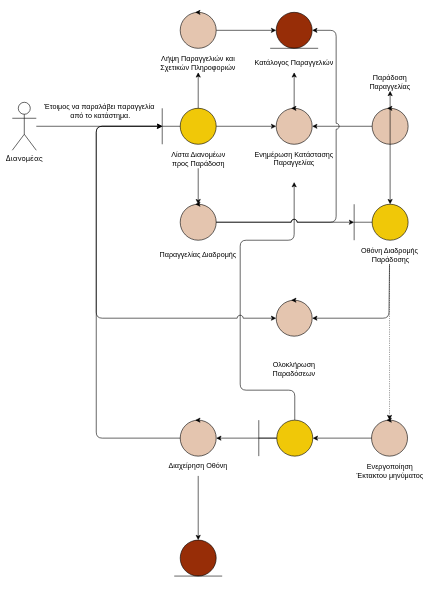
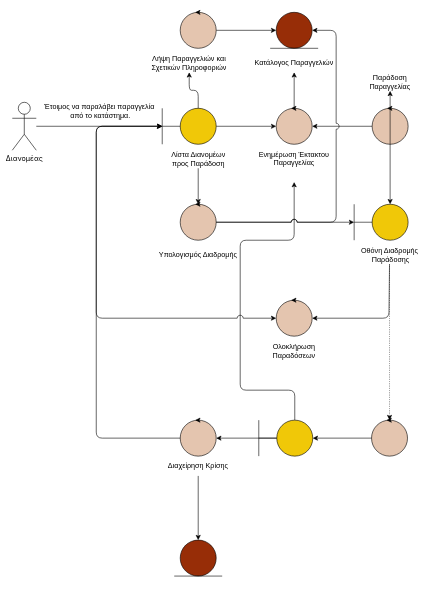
- <mxCell id="7" value="&lt;font face=&quot;helvetica&quot;&gt;Λήψη Παραγγελιών και Σχετικών Πληροφοριών&lt;/font&gt;" style="text;whiteSpace=wrap;html=1;align=center;verticalAlign=middle;" parent="1" vertex="1"><mxGeometry x="260" y="90" width="140" height="30" as="geometry" /></mxCell>
+ <mxCell id="7" value="&lt;font face=&quot;helvetica&quot;&gt;Λήψη Παραγγελιών και Σχετικών Πληροφοριών&lt;/font&gt;" style="text;whiteSpace=wrap;html=1;align=center;verticalAlign=middle;" parent="1" vertex="1"><mxGeometry x="245" y="90" width="140" height="30" as="geometry" /></mxCell>
- <mxCell id="16" value="&lt;span style=&quot;color: rgb(0 , 0 , 0) ; font-family: &amp;#34;helvetica&amp;#34; ; font-size: 12px ; font-style: normal ; font-weight: 400 ; letter-spacing: normal ; text-indent: 0px ; text-transform: none ; word-spacing: 0px ; display: inline ; float: none&quot;&gt;Ενημέρωση Κατάστασης Παραγγελίας&lt;/span&gt;" style="text;whiteSpace=wrap;html=1;verticalAlign=top;align=center;" parent="1" vertex="1"><mxGeometry x="420" y="243" width="140" height="60" as="geometry" /></mxCell>
+ <mxCell id="16" value="&lt;span style=&quot;color: rgb(0 , 0 , 0) ; font-family: &amp;#34;helvetica&amp;#34; ; font-size: 12px ; font-style: normal ; font-weight: 400 ; letter-spacing: normal ; text-indent: 0px ; text-transform: none ; word-spacing: 0px ; display: inline ; float: none&quot;&gt;Ενημέρωση Έκτακτου Παραγγελίας&lt;/span&gt;" style="text;whiteSpace=wrap;html=1;verticalAlign=top;align=center;" parent="1" vertex="1"><mxGeometry x="420" y="243" width="140" height="60" as="geometry" /></mxCell>
- <mxCell id="28" value="&lt;span style=&quot;color: rgb(0 , 0 , 0) ; font-family: &amp;#34;helvetica&amp;#34; ; font-size: 12px ; font-style: normal ; font-weight: 400 ; letter-spacing: normal ; text-indent: 0px ; text-transform: none ; word-spacing: 0px ; display: inline ; float: none&quot;&gt;Παραγγελίας Διαδρομής&lt;/span&gt;" style="text;whiteSpace=wrap;html=1;verticalAlign=middle;align=center;" parent="24" vertex="1"><mxGeometry y="70" width="140" height="30" as="geometry" /></mxCell>
+ <mxCell id="28" value="&lt;span style=&quot;color: rgb(0 , 0 , 0) ; font-family: &amp;#34;helvetica&amp;#34; ; font-size: 12px ; font-style: normal ; font-weight: 400 ; letter-spacing: normal ; text-indent: 0px ; text-transform: none ; word-spacing: 0px ; display: inline ; float: none&quot;&gt;Υπολογισμός Διαδρομής&lt;/span&gt;" style="text;whiteSpace=wrap;html=1;verticalAlign=middle;align=center;" parent="24" vertex="1"><mxGeometry y="70" width="140" height="30" as="geometry" /></mxCell>
- <mxCell id="50" value="&lt;span style=&quot;color: rgb(0 , 0 , 0) ; font-family: &amp;#34;helvetica&amp;#34; ; font-size: 12px ; font-style: normal ; font-weight: 400 ; letter-spacing: normal ; text-indent: 0px ; text-transform: none ; word-spacing: 0px ; display: inline ; float: none&quot;&gt;Ολοκλήρωση Παραδόσεων&lt;br&gt;&lt;/span&gt;" style="text;whiteSpace=wrap;html=1;verticalAlign=middle;align=center;" parent="1" vertex="1"><mxGeometry x="420" y="600" width="140" height="30" as="geometry" /></mxCell>
+ <mxCell id="50" value="&lt;span style=&quot;color: rgb(0 , 0 , 0) ; font-family: &amp;#34;helvetica&amp;#34; ; font-size: 12px ; font-style: normal ; font-weight: 400 ; letter-spacing: normal ; text-indent: 0px ; text-transform: none ; word-spacing: 0px ; display: inline ; float: none&quot;&gt;Ολοκλήρωση Παραδόσεων&lt;br&gt;&lt;/span&gt;" style="text;whiteSpace=wrap;html=1;verticalAlign=middle;align=center;" parent="1" vertex="1"><mxGeometry x="420" y="570" width="140" height="30" as="geometry" /></mxCell>
- <mxCell id="65" value="&lt;span style=&quot;color: rgb(0 , 0 , 0) ; font-family: &amp;#34;helvetica&amp;#34; ; font-size: 12px ; font-style: normal ; font-weight: 400 ; letter-spacing: normal ; text-indent: 0px ; text-transform: none ; word-spacing: 0px ; display: inline ; float: none&quot;&gt;Διαχείρηση Οθόνη&lt;br&gt;&lt;/span&gt;" style="text;whiteSpace=wrap;html=1;verticalAlign=top;align=center;" parent="56" vertex="1"><mxGeometry x="-10" y="103" width="140" height="30" as="geometry" /></mxCell>
+ <mxCell id="65" value="&lt;span style=&quot;color: rgb(0 , 0 , 0) ; font-family: &amp;#34;helvetica&amp;#34; ; font-size: 12px ; font-style: normal ; font-weight: 400 ; letter-spacing: normal ; text-indent: 0px ; text-transform: none ; word-spacing: 0px ; display: inline ; float: none&quot;&gt;Διαχείρηση Κρίσης&lt;br&gt;&lt;/span&gt;" style="text;whiteSpace=wrap;html=1;verticalAlign=top;align=center;" parent="56" vertex="1"><mxGeometry x="-10" y="103" width="140" height="30" as="geometry" /></mxCell>
- <mxCell id="55" value="&lt;span style=&quot;color: rgb(0 , 0 , 0) ; font-family: &amp;#34;helvetica&amp;#34; ; font-size: 12px ; font-style: normal ; font-weight: 400 ; letter-spacing: normal ; text-indent: 0px ; text-transform: none ; word-spacing: 0px ; display: inline ; float: none&quot;&gt;Ενεργοποίηση&lt;br&gt;Έκτακτου μηνύματος&lt;br&gt;&lt;/span&gt;" style="text;whiteSpace=wrap;html=1;verticalAlign=middle;align=center;" parent="1" vertex="1"><mxGeometry x="580" y="770" width="140" height="30" as="geometry" /></mxCell>
